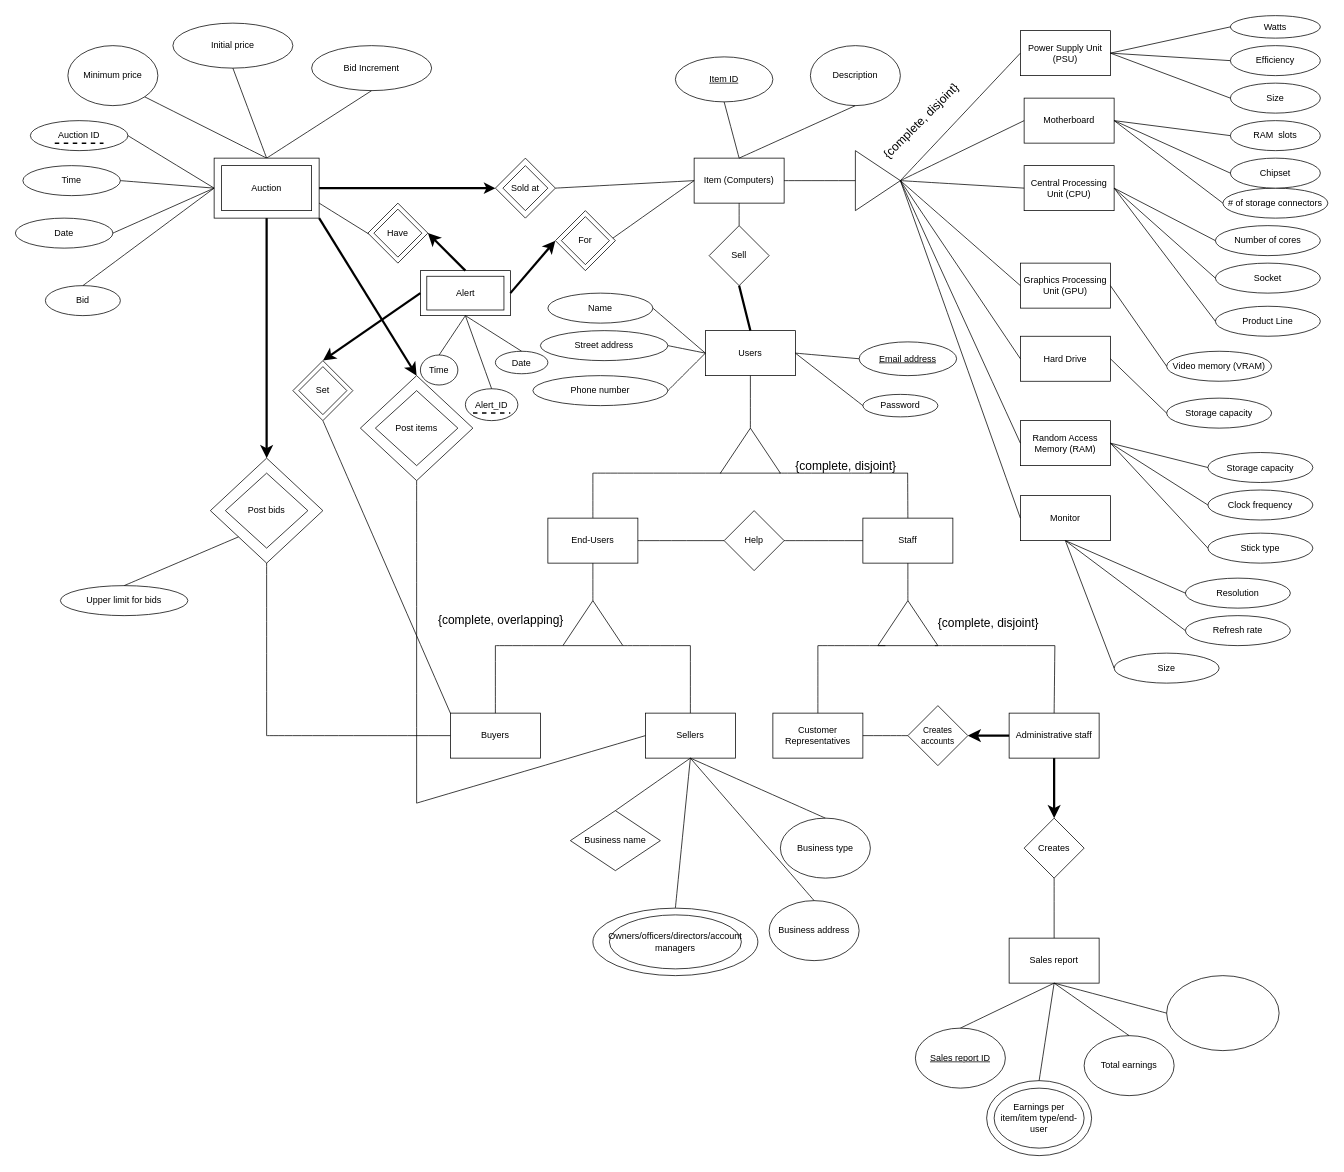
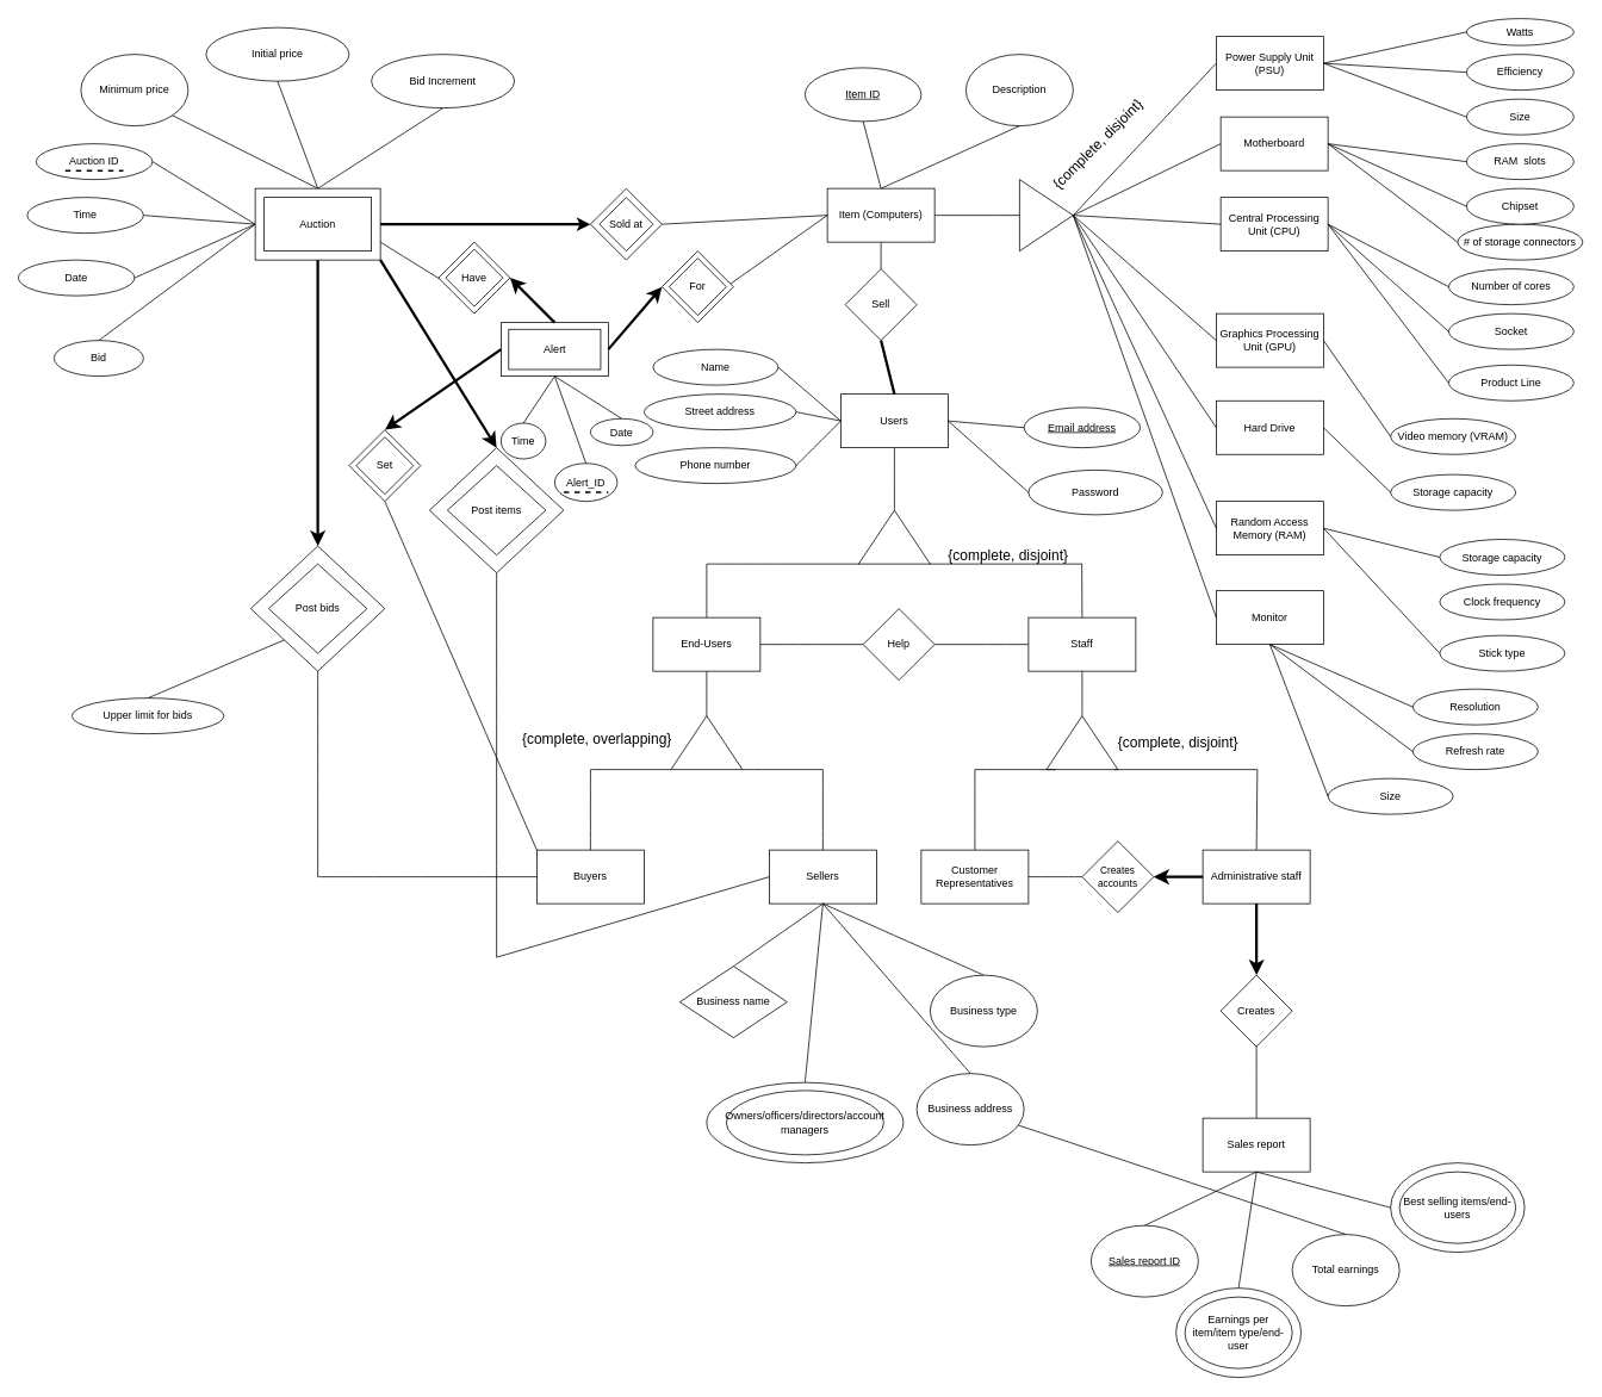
- <mxCell id="43" value="Password" style="ellipse;whiteSpace=wrap;html=1;" parent="1" vertex="1"><mxGeometry x="1150" y="525" width="100" height="30" as="geometry" /></mxCell>
+ <mxCell id="43" value="Password" style="ellipse;whiteSpace=wrap;html=1;" parent="1" vertex="1"><mxGeometry x="1150" y="525" width="150" height="50" as="geometry" /></mxCell>
- <mxCell id="159" value="" style="endArrow=none;html=1;rounded=0;exitX=1;exitY=0.5;exitDx=0;exitDy=0;entryX=0;entryY=0.5;entryDx=0;entryDy=0;" parent="1" source="131" target="155" edge="1"><mxGeometry width="50" height="50" relative="1" as="geometry"><mxPoint x="1500" y="497" as="sourcePoint" /><mxPoint x="1575" y="570" as="targetPoint" /></mxGeometry></mxCell>
- <mxCell id="109" value="" style="endArrow=none;html=1;rounded=0;fontSize=12;startSize=8;endSize=8;curved=1;exitX=0.5;exitY=0;exitDx=0;exitDy=0;entryX=0.5;entryY=1;entryDx=0;entryDy=0;" parent="1" source="101" target="99" edge="1"><mxGeometry width="50" height="50" relative="1" as="geometry"><mxPoint x="1285" y="1410" as="sourcePoint" /><mxPoint x="1385" y="1350" as="targetPoint" /></mxGeometry></mxCell>
+ <mxCell id="109" value="" style="endArrow=none;html=1;rounded=0;fontSize=12;startSize=8;endSize=8;curved=1;exitX=0.5;exitY=0;exitDx=0;exitDy=0;" parent="1" source="101" target="52" edge="1"><mxGeometry width="50" height="50" relative="1" as="geometry"><mxPoint x="1285" y="1410" as="sourcePoint" /><mxPoint x="1385" y="1350" as="targetPoint" /></mxGeometry></mxCell>
+ <mxCell id="107" value="&lt;div&gt;Best selling items/end-users&lt;br&gt;&lt;/div&gt;" style="ellipse;whiteSpace=wrap;html=1;" parent="105" vertex="1"><mxGeometry x="10.0" y="10" width="130.0" height="80" as="geometry" /></mxCell>
